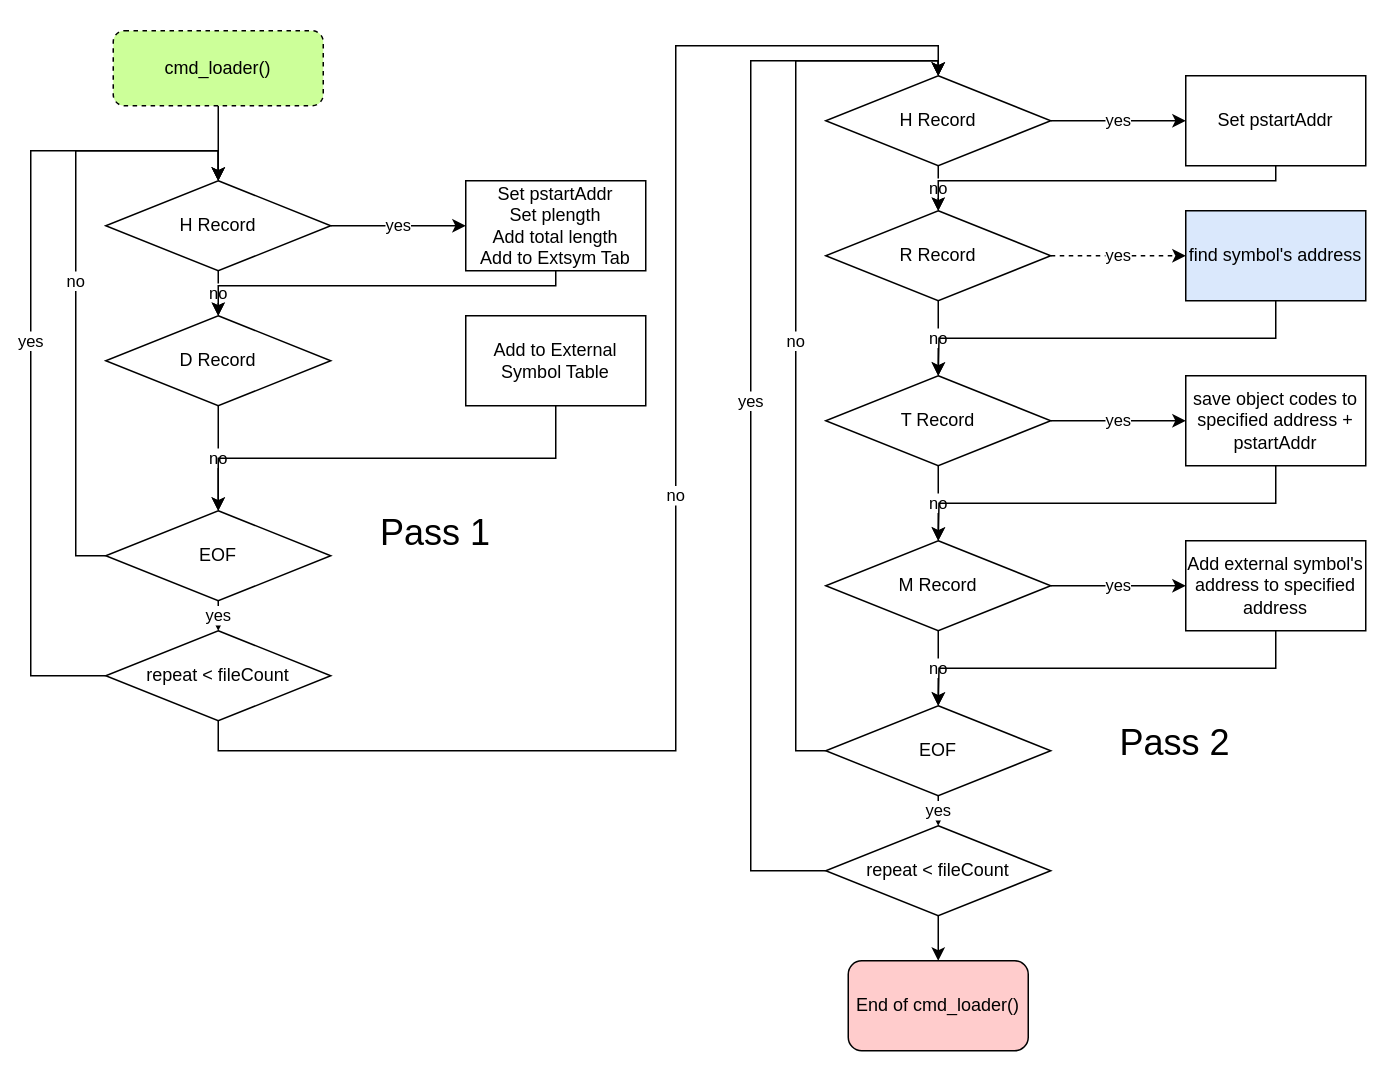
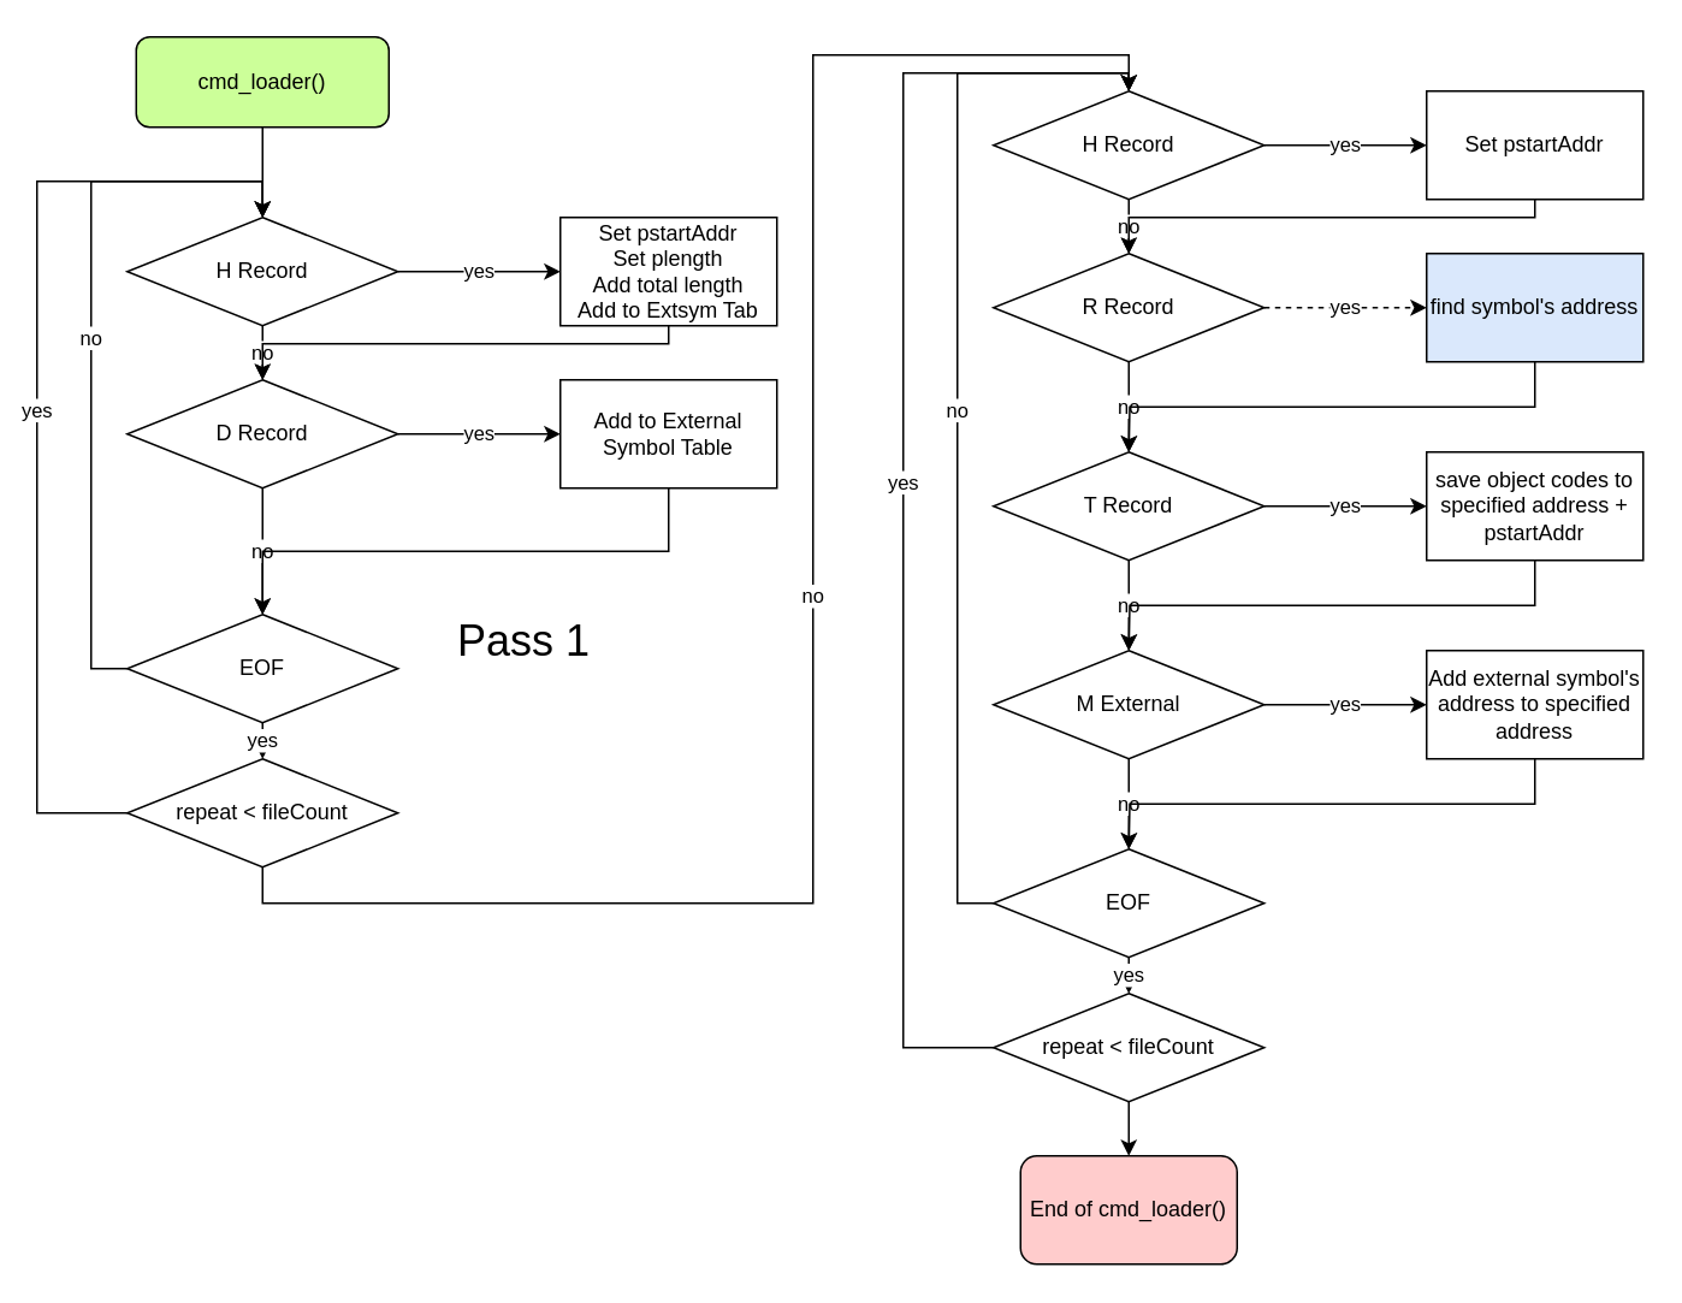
- <mxCell id="12" value="cmd_loader()" style="rounded=1;whiteSpace=wrap;html=1;fillColor=#CCFF99;dashed=1;" vertex="1" parent="1"><mxGeometry x="75" y="20" width="140" height="50" as="geometry" /></mxCell>
+ <mxCell id="12" value="cmd_loader()" style="rounded=1;whiteSpace=wrap;html=1;fillColor=#CCFF99;" vertex="1" parent="1"><mxGeometry x="75" y="20" width="140" height="50" as="geometry" /></mxCell>
+ <mxCell id="6" value="yes" style="edgeStyle=orthogonalEdgeStyle;rounded=0;orthogonalLoop=1;jettySize=auto;html=1;exitX=1;exitY=0.5;exitDx=0;exitDy=0;entryX=0;entryY=0.5;entryDx=0;entryDy=0;" edge="1" parent="1" source="7" target="16"><mxGeometry relative="1" as="geometry" /></mxCell>
- <mxCell id="29" value="M Record" style="rhombus;whiteSpace=wrap;html=1;" vertex="1" parent="1"><mxGeometry x="550" y="360" width="150" height="60" as="geometry" /></mxCell>
+ <mxCell id="29" value="M External" style="rhombus;whiteSpace=wrap;html=1;" vertex="1" parent="1"><mxGeometry x="550" y="360" width="150" height="60" as="geometry" /></mxCell>
- <mxCell id="48" value="&lt;font style=&quot;font-size: 24px&quot;&gt;Pass 2&lt;/font&gt;" style="text;html=1;strokeColor=none;fillColor=none;align=center;verticalAlign=middle;whiteSpace=wrap;rounded=0;" vertex="1" parent="1"><mxGeometry x="733" y="470" width="100" height="50" as="geometry" /></mxCell>
